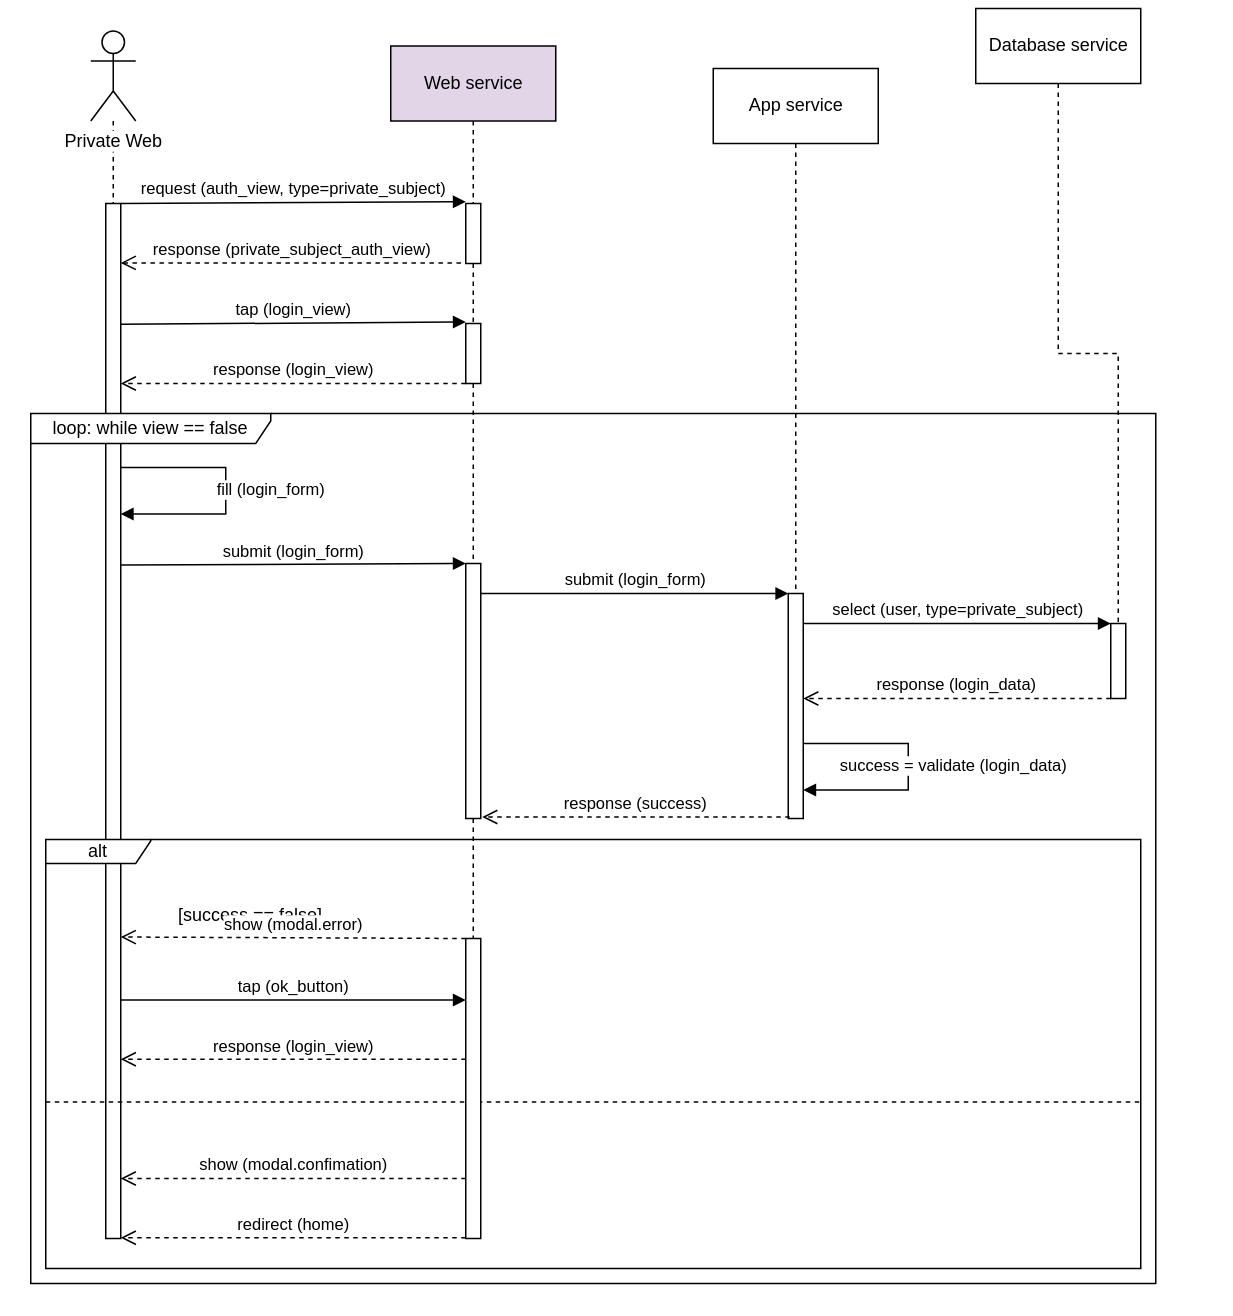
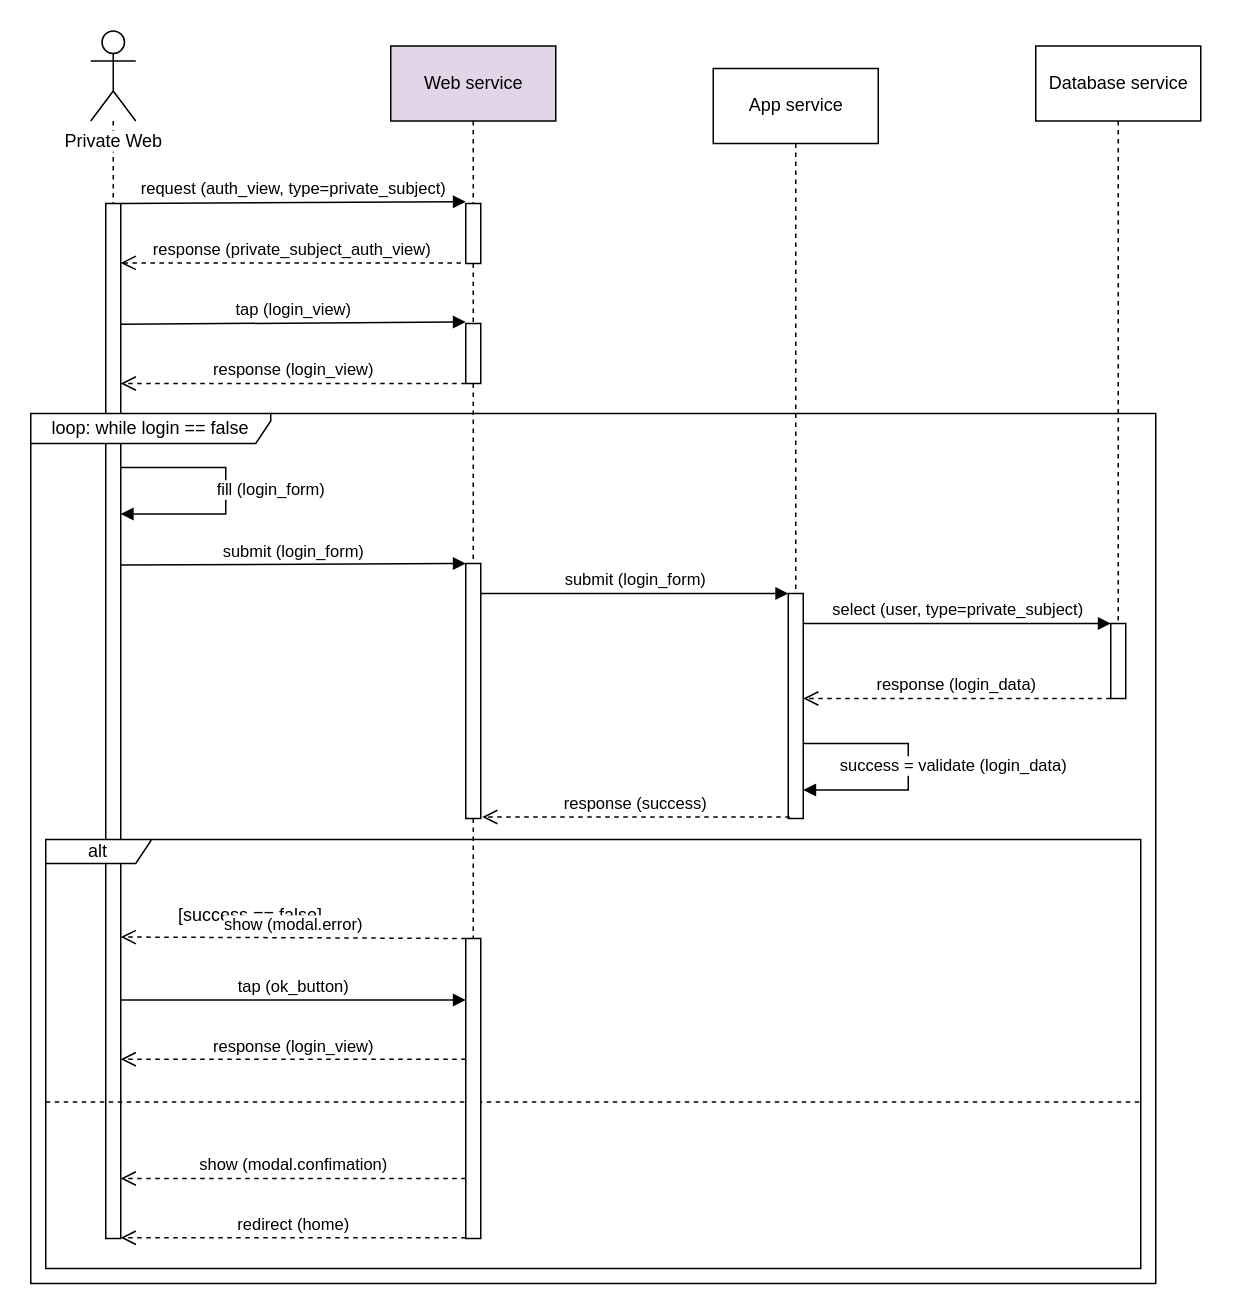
- <mxCell id="10" value="Database service" style="html=1;" parent="1" vertex="1"><mxGeometry x="650" y="5" width="110" height="50" as="geometry" /></mxCell>
+ <mxCell id="10" value="Database service" style="html=1;" parent="1" vertex="1"><mxGeometry x="690" y="30" width="110" height="50" as="geometry" /></mxCell>
- <mxCell id="4" value="loop: while view == false" style="shape=umlFrame;whiteSpace=wrap;html=1;width=160;height=20;" parent="1" vertex="1"><mxGeometry x="20" y="275" width="750" height="580" as="geometry" /></mxCell>
+ <mxCell id="4" value="loop: while login == false" style="shape=umlFrame;whiteSpace=wrap;html=1;width=160;height=20;" parent="1" vertex="1"><mxGeometry x="20" y="275" width="750" height="580" as="geometry" /></mxCell>
